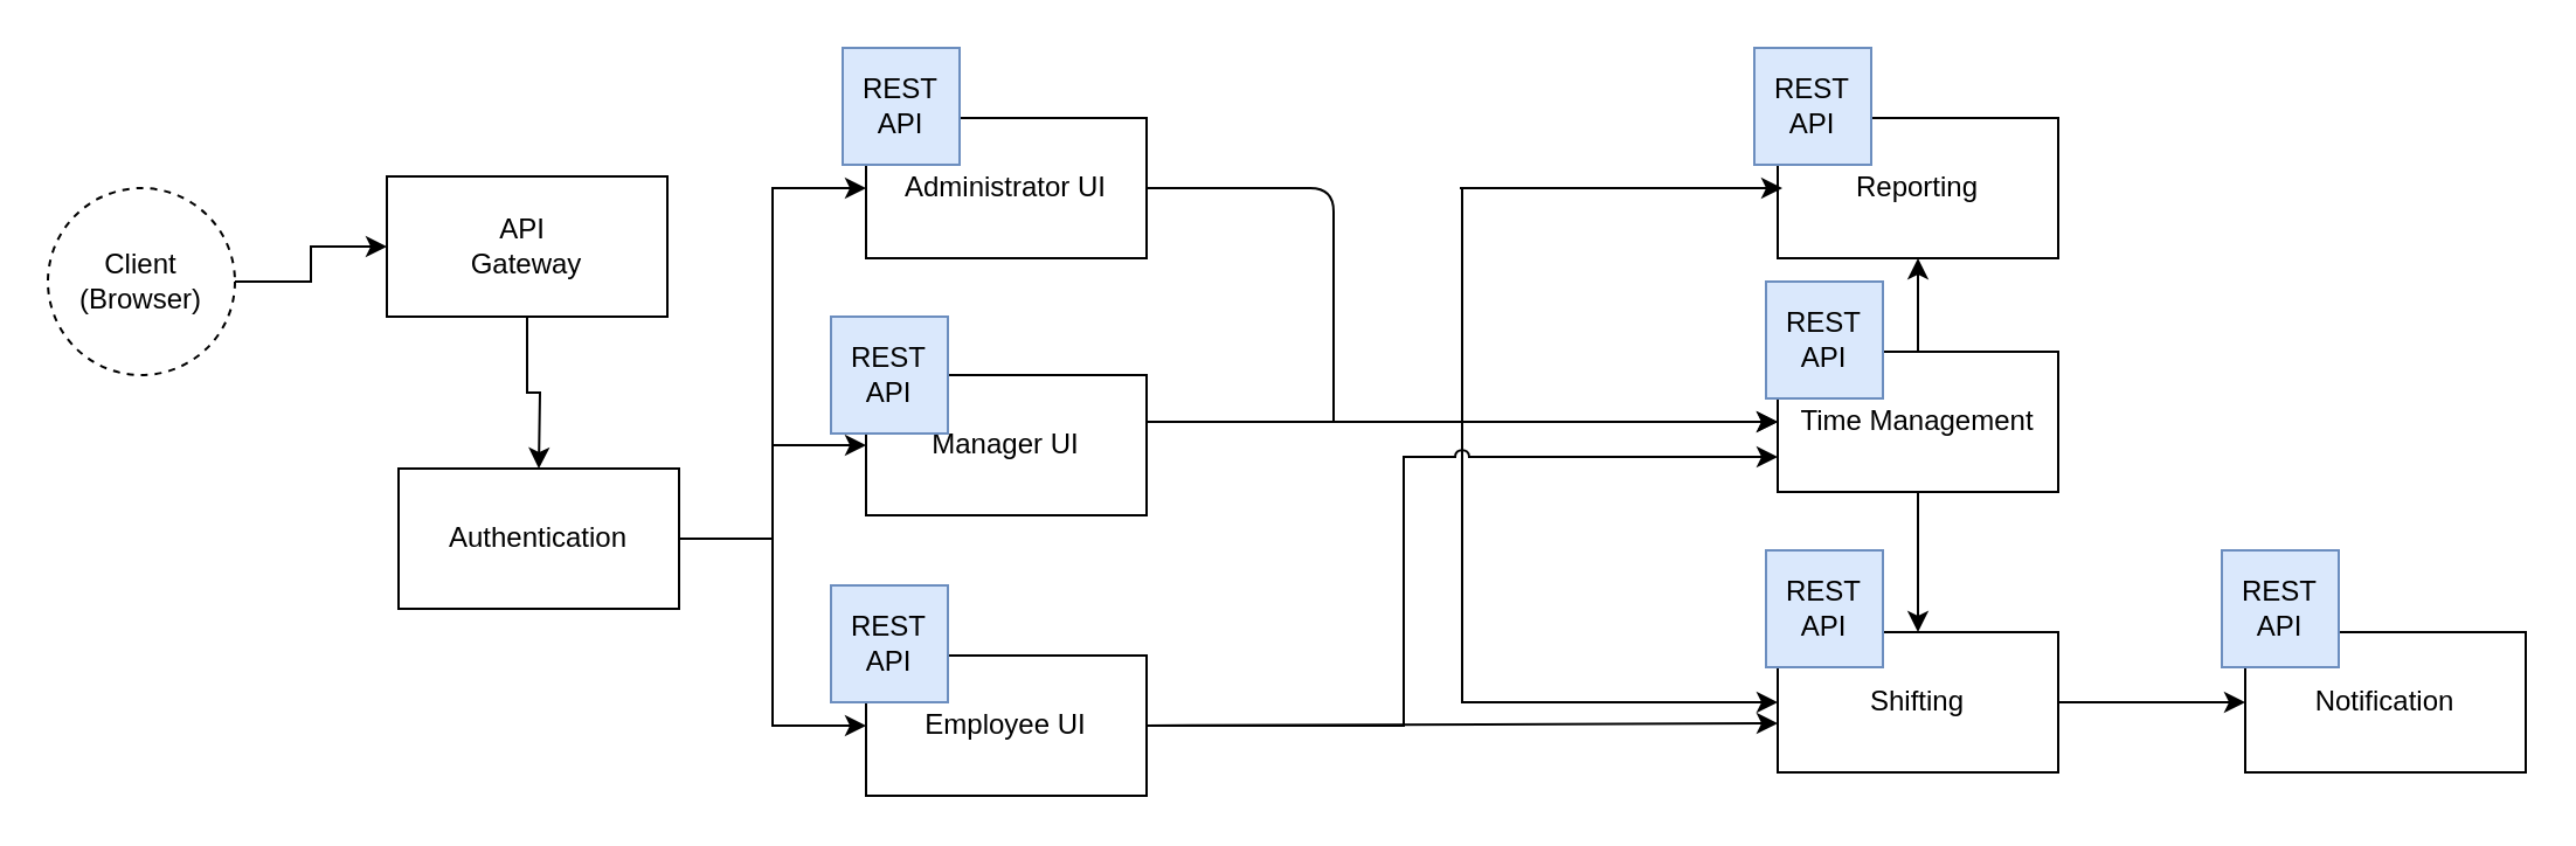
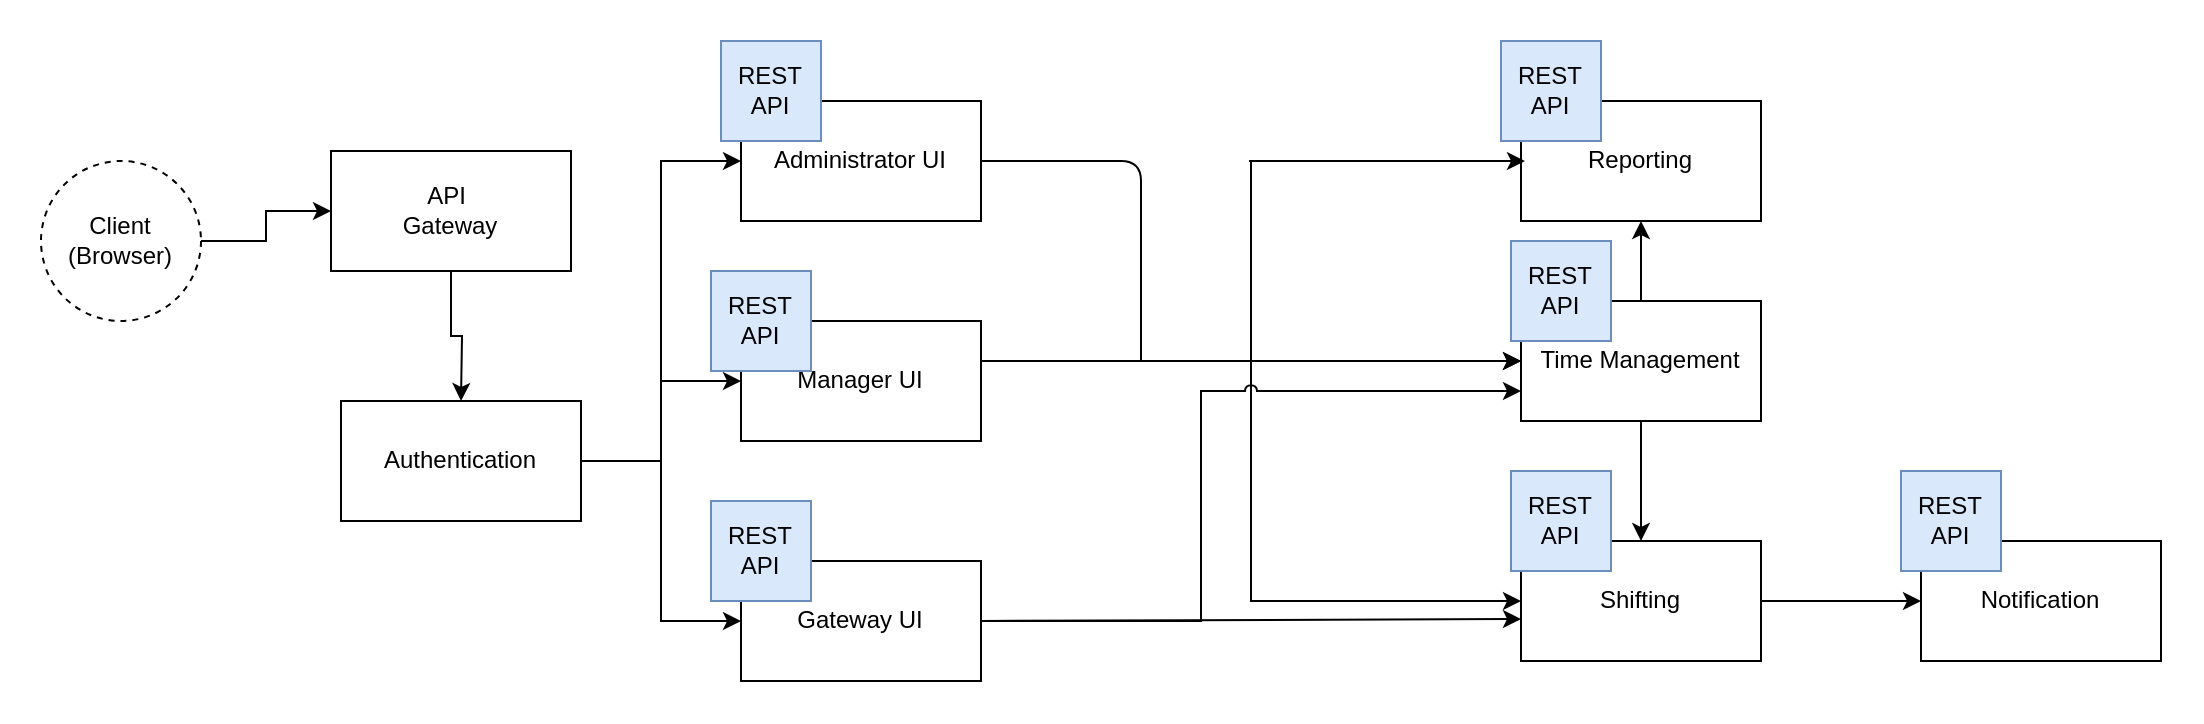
- <mxCell id="15" value="Employee UI" style="rounded=0;whiteSpace=wrap;html=1;" vertex="1" parent="1"><mxGeometry x="370" y="280" width="120" height="60" as="geometry" /></mxCell>
+ <mxCell id="15" value="Gateway UI" style="rounded=0;whiteSpace=wrap;html=1;" vertex="1" parent="1"><mxGeometry x="370" y="280" width="120" height="60" as="geometry" /></mxCell>
